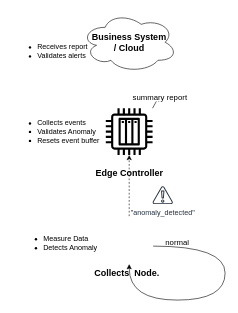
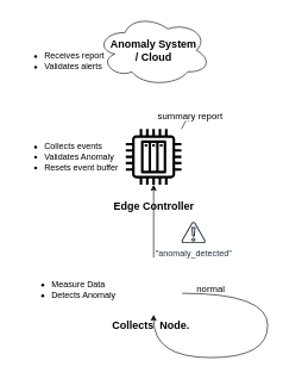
- <mxCell id="9" value="&lt;font style=&quot;font-size: 15px;&quot;&gt;&lt;b style=&quot;&quot;&gt;Business System&lt;/b&gt;&lt;/font&gt;&lt;div&gt;&lt;font style=&quot;font-size: 15px;&quot;&gt;&lt;b style=&quot;&quot;&gt;/ Cloud&lt;/b&gt;&lt;/font&gt;&lt;/div&gt;" style="ellipse;shape=cloud;whiteSpace=wrap;html=1;" vertex="1" parent="1"><mxGeometry x="135" y="20" width="160" height="100" as="geometry" /></mxCell>
+ <mxCell id="9" value="&lt;font style=&quot;font-size: 15px;&quot;&gt;&lt;b style=&quot;&quot;&gt;Anomaly System&lt;/b&gt;&lt;/font&gt;&lt;div&gt;&lt;font style=&quot;font-size: 15px;&quot;&gt;&lt;b style=&quot;&quot;&gt;/ Cloud&lt;/b&gt;&lt;/font&gt;&lt;/div&gt;" style="ellipse;shape=cloud;whiteSpace=wrap;html=1;" vertex="1" parent="1"><mxGeometry x="135" y="20" width="160" height="100" as="geometry" /></mxCell>
- <mxCell id="2" style="edgeStyle=orthogonalEdgeStyle;rounded=0;orthogonalLoop=1;jettySize=auto;html=1;dashed=1;" edge="1" parent="1" source="3" target="8"><mxGeometry relative="1" as="geometry" /></mxCell>
+ <mxCell id="2" style="edgeStyle=orthogonalEdgeStyle;rounded=0;orthogonalLoop=1;jettySize=auto;html=1;" edge="1" parent="1" source="3" target="8"><mxGeometry relative="1" as="geometry" /></mxCell>
